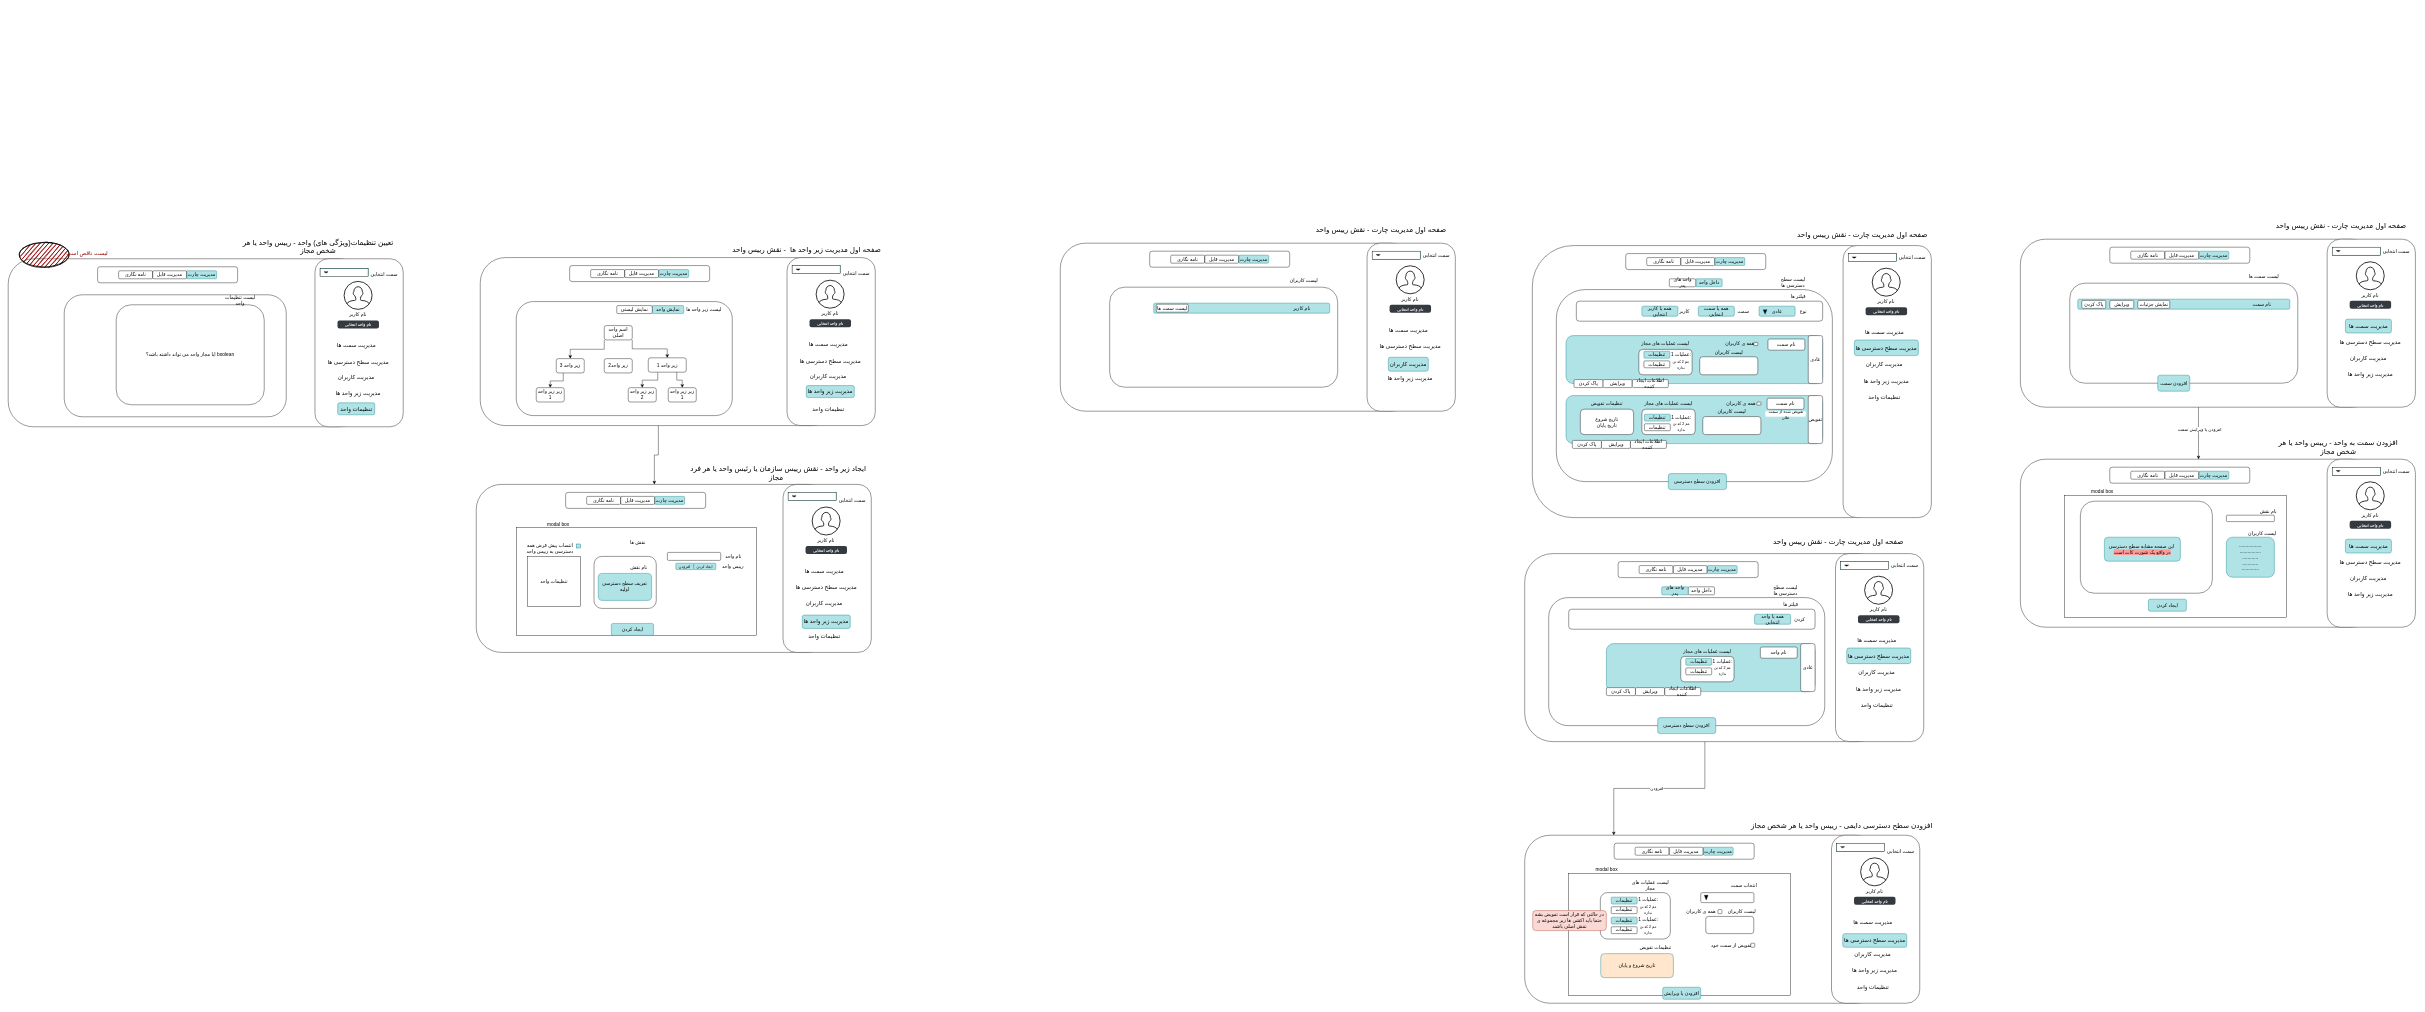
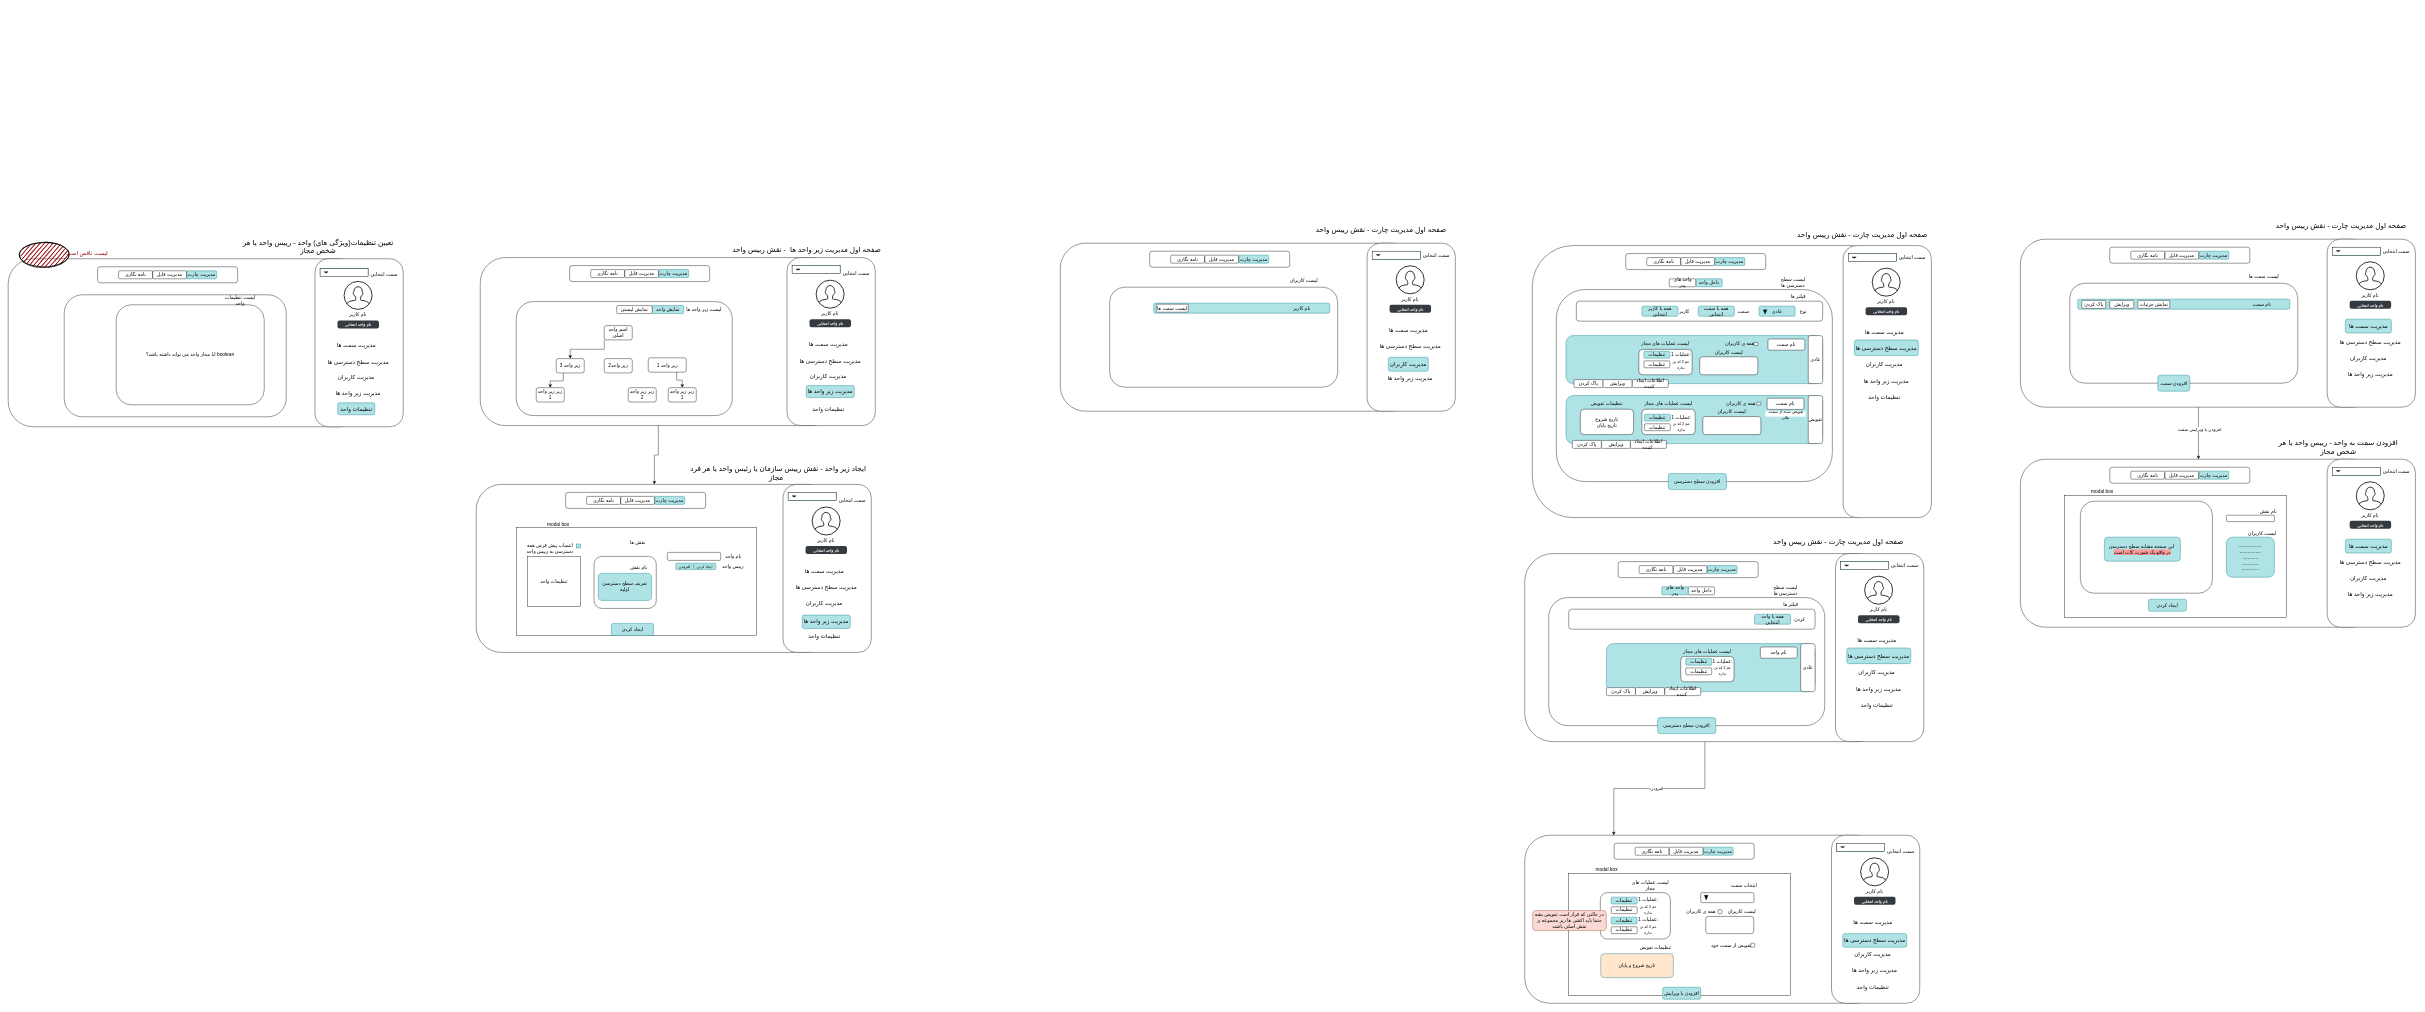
- <mxCell id="25" style="edgeStyle=orthogonalEdgeStyle;rounded=0;orthogonalLoop=1;jettySize=auto;html=1;exitX=1;exitY=1;exitDx=0;exitDy=0;entryX=0.5;entryY=0;entryDx=0;entryDy=0;" parent="18" source="19" target="24" edge="1"><mxGeometry x="-270" y="100.498" as="geometry" /></mxCell>
- <mxCell id="23" style="edgeStyle=orthogonalEdgeStyle;rounded=0;orthogonalLoop=1;jettySize=auto;html=1;exitX=0.25;exitY=1;exitDx=0;exitDy=0;" parent="18" source="24" target="22" edge="1"><mxGeometry x="-270" y="100.498" as="geometry" /></mxCell>
- <mxCell id="164" value="&lt;span style=&quot;font-size: 18px&quot;&gt;افزودن سطح دسترسی دایمی - رییس واحد یا هر شخص مجاز&lt;/span&gt;" style="text;html=1;strokeColor=none;fillColor=none;align=center;verticalAlign=middle;whiteSpace=wrap;rounded=0;" parent="130" vertex="1"><mxGeometry x="550" y="670" width="466" height="20" as="geometry" /></mxCell>
